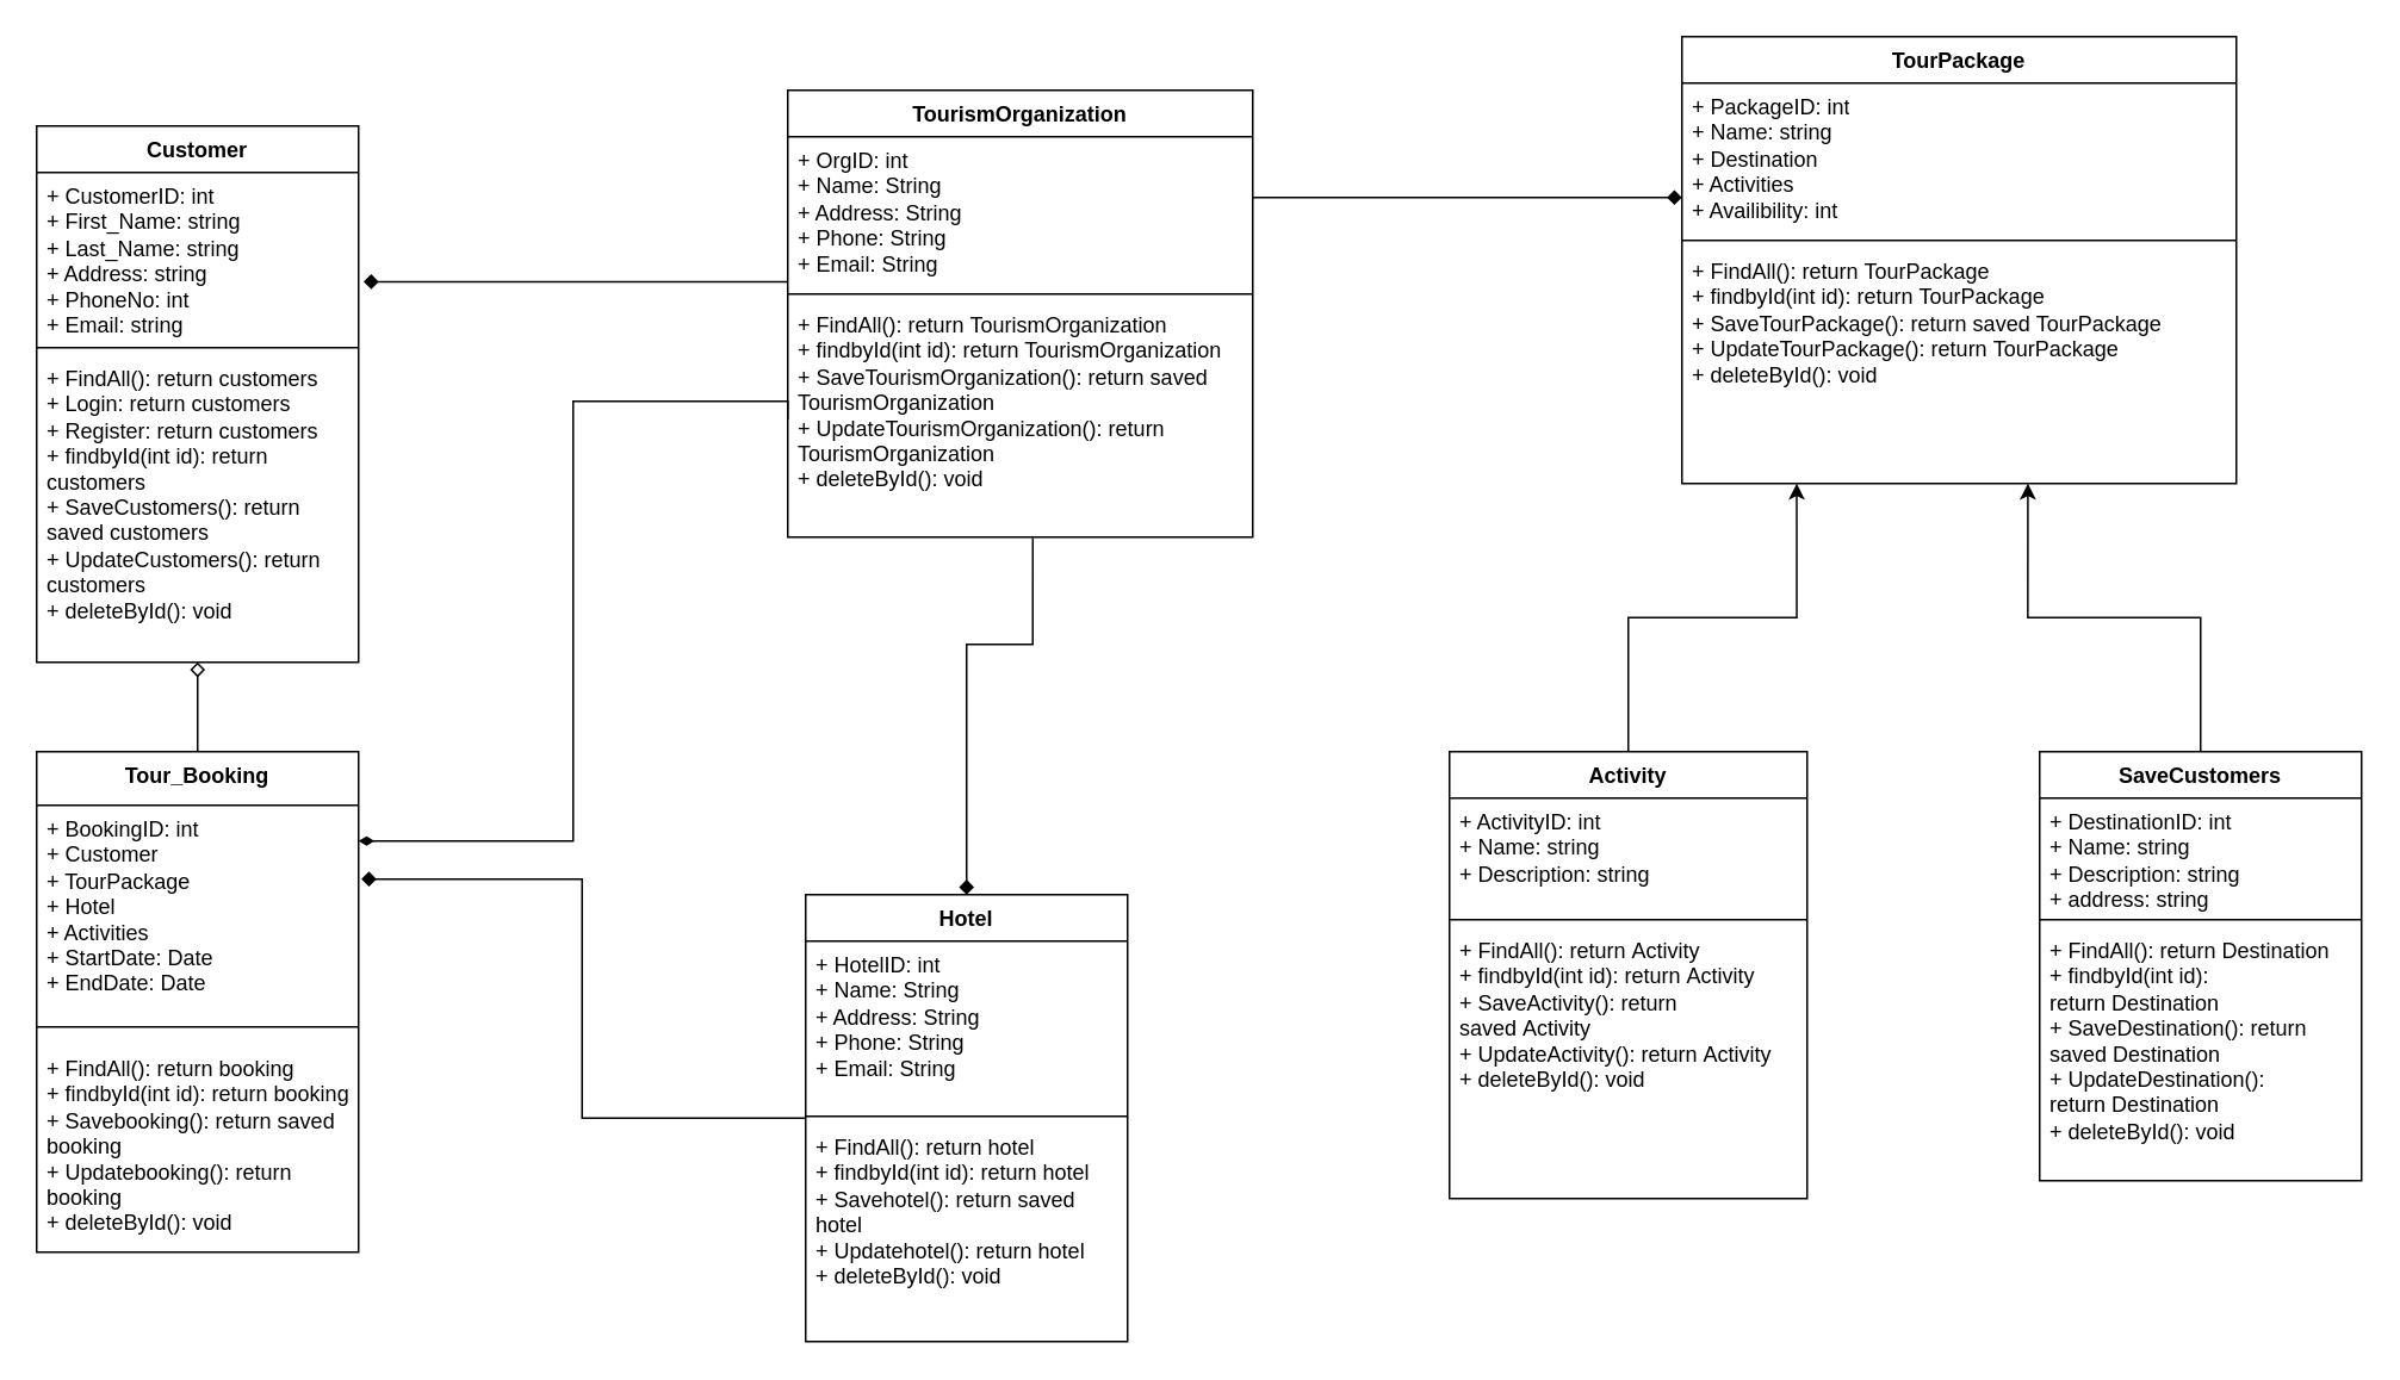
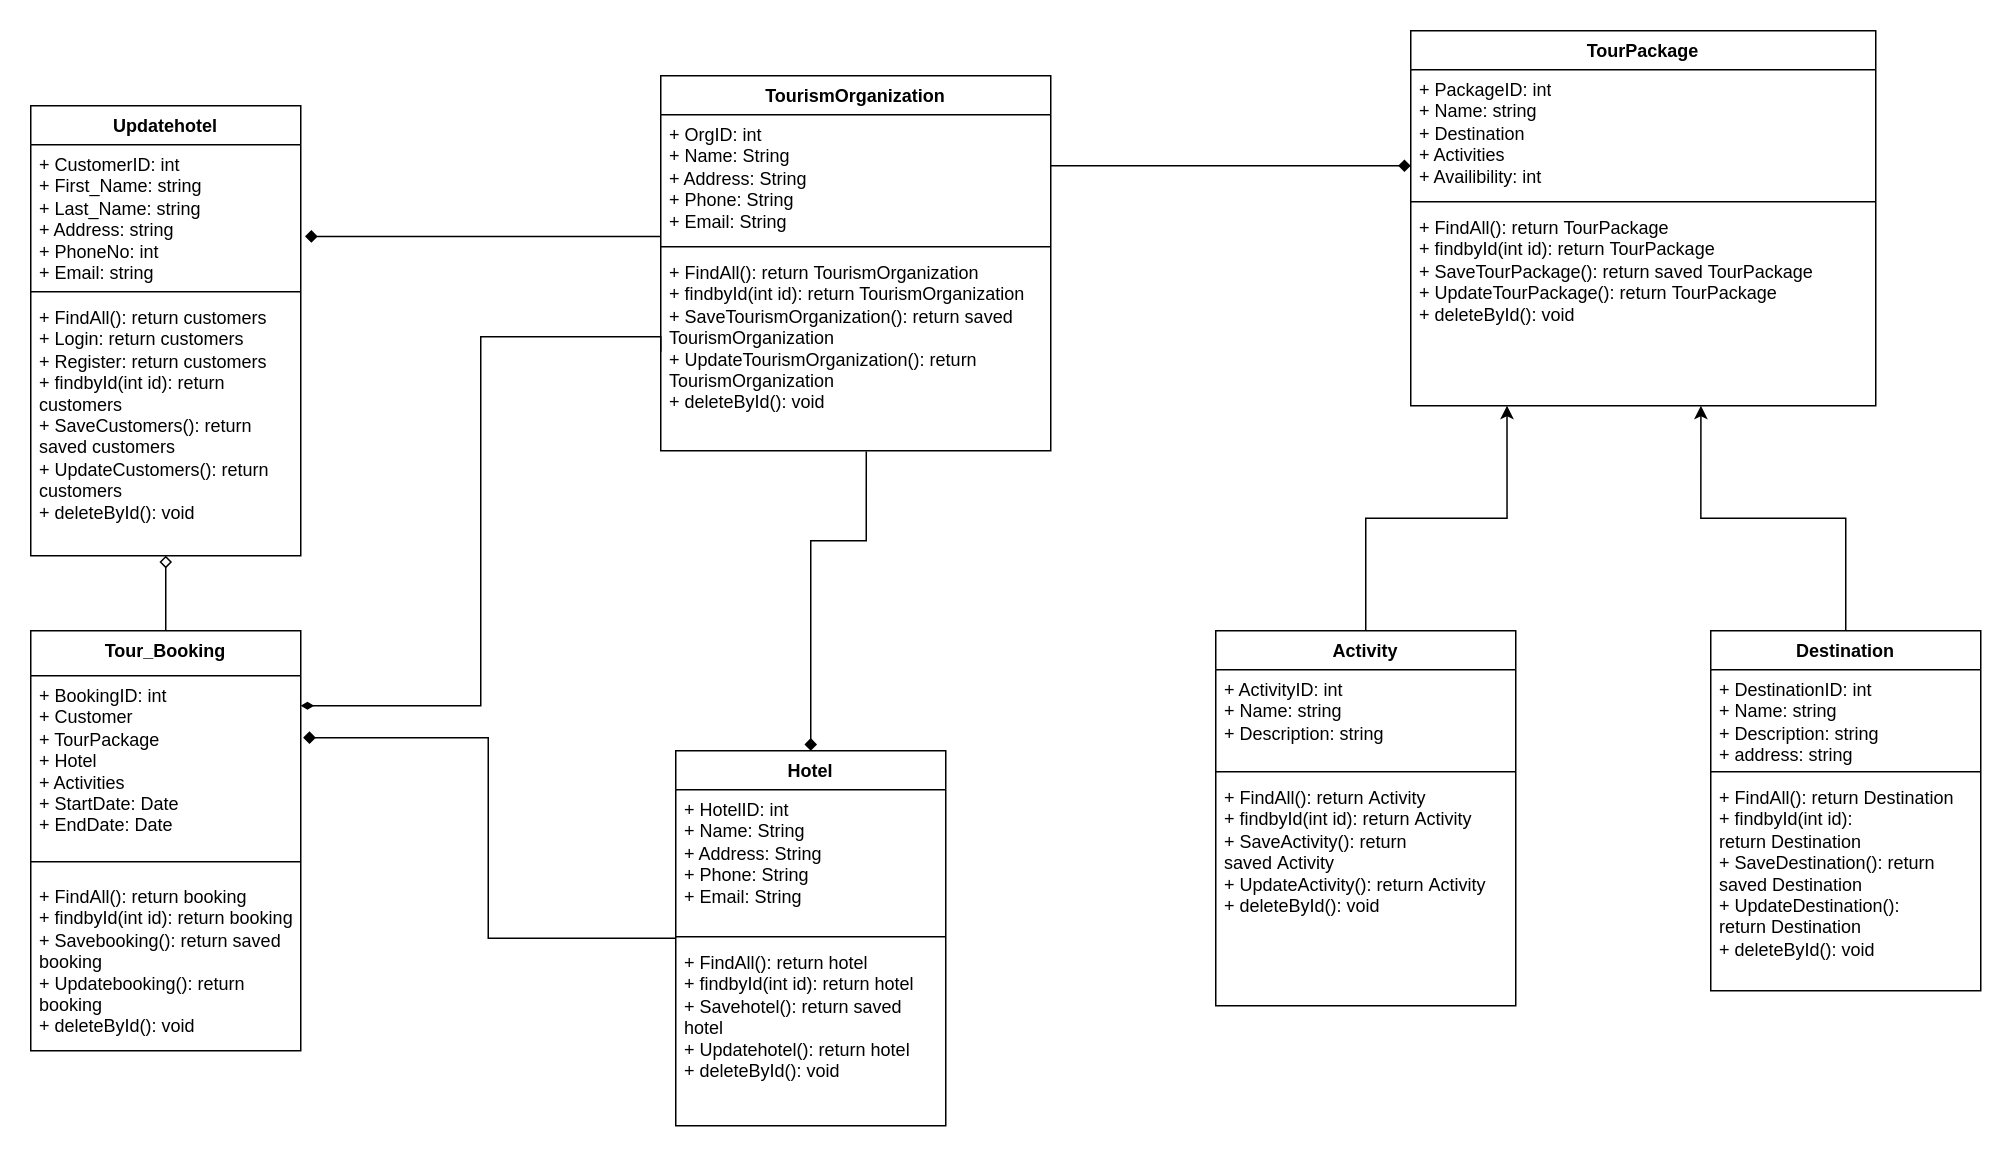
- <mxCell id="2" value="Customer" style="swimlane;fontStyle=1;align=center;verticalAlign=top;childLayout=stackLayout;horizontal=1;startSize=26;horizontalStack=0;resizeParent=1;resizeParentMax=0;resizeLast=0;collapsible=1;marginBottom=0;whiteSpace=wrap;html=1;" parent="1" vertex="1"><mxGeometry x="20" y="70" width="180" height="300" as="geometry"><mxRectangle x="100" y="80" width="100" height="30" as="alternateBounds" /></mxGeometry></mxCell>
+ <mxCell id="2" value="Updatehotel" style="swimlane;fontStyle=1;align=center;verticalAlign=top;childLayout=stackLayout;horizontal=1;startSize=26;horizontalStack=0;resizeParent=1;resizeParentMax=0;resizeLast=0;collapsible=1;marginBottom=0;whiteSpace=wrap;html=1;" parent="1" vertex="1"><mxGeometry x="20" y="70" width="180" height="300" as="geometry"><mxRectangle x="100" y="80" width="100" height="30" as="alternateBounds" /></mxGeometry></mxCell>
- <mxCell id="33" value="SaveCustomers" style="swimlane;fontStyle=1;align=center;verticalAlign=top;childLayout=stackLayout;horizontal=1;startSize=26;horizontalStack=0;resizeParent=1;resizeParentMax=0;resizeLast=0;collapsible=1;marginBottom=0;whiteSpace=wrap;html=1;" parent="1" vertex="1"><mxGeometry x="1140" y="420" width="180" height="240" as="geometry"><mxRectangle x="100" y="80" width="100" height="30" as="alternateBounds" /></mxGeometry></mxCell>
+ <mxCell id="33" value="Destination" style="swimlane;fontStyle=1;align=center;verticalAlign=top;childLayout=stackLayout;horizontal=1;startSize=26;horizontalStack=0;resizeParent=1;resizeParentMax=0;resizeLast=0;collapsible=1;marginBottom=0;whiteSpace=wrap;html=1;" parent="1" vertex="1"><mxGeometry x="1140" y="420" width="180" height="240" as="geometry"><mxRectangle x="100" y="80" width="100" height="30" as="alternateBounds" /></mxGeometry></mxCell>
